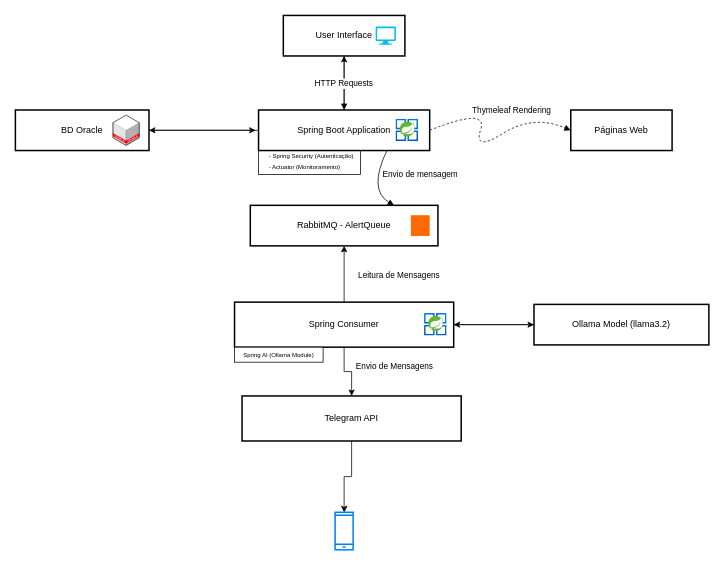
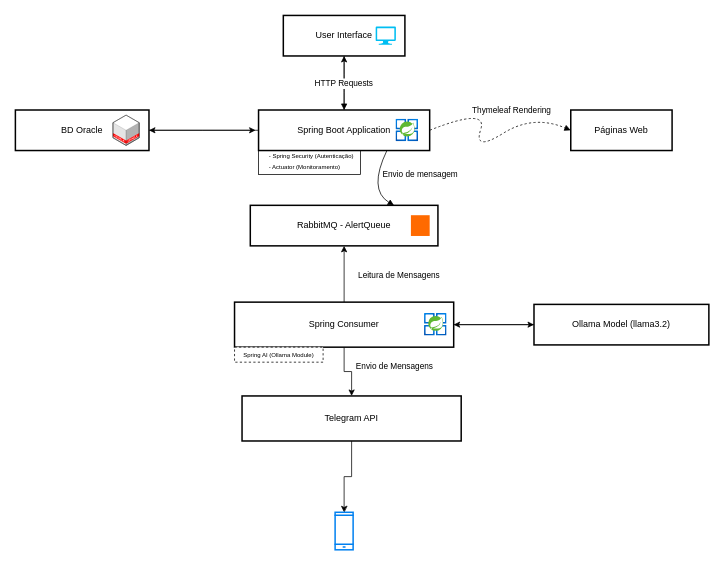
- <mxCell id="30" value="&lt;div&gt;&lt;font style=&quot;font-size: 8px;&quot;&gt;Spring AI (Ollama Module)&lt;/font&gt;&lt;/div&gt;" style="rounded=0;whiteSpace=wrap;html=1;" vertex="1" parent="1"><mxGeometry x="312" y="462" width="118" height="20" as="geometry" /></mxCell>
+ <mxCell id="30" value="&lt;div&gt;&lt;font style=&quot;font-size: 8px;&quot;&gt;Spring AI (Ollama Module)&lt;/font&gt;&lt;/div&gt;" style="rounded=0;whiteSpace=wrap;html=1;dashed=1;" vertex="1" parent="1"><mxGeometry x="312" y="462" width="118" height="20" as="geometry" /></mxCell>
